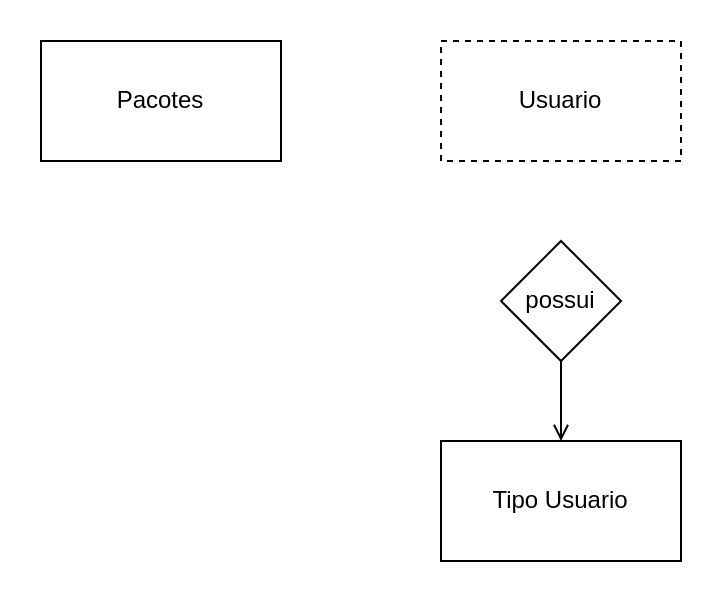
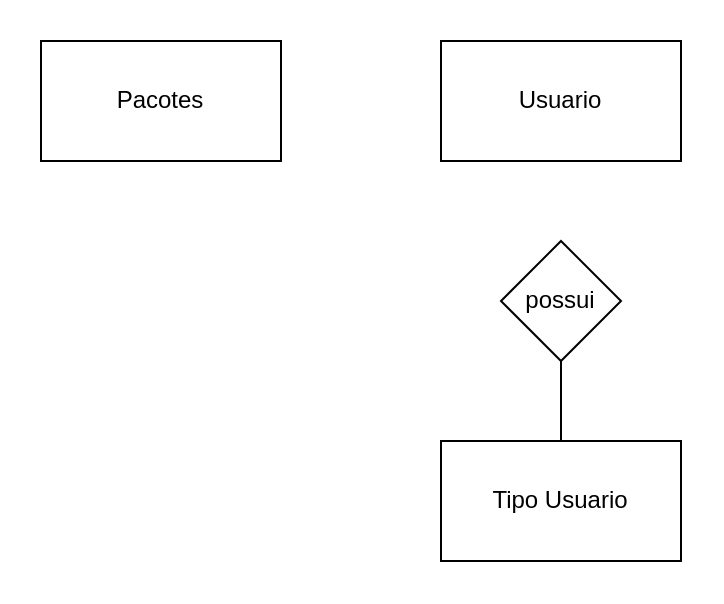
- <mxCell id="3" value="Usuario" style="rounded=0;whiteSpace=wrap;html=1;dashed=1;" vertex="1" parent="1"><mxGeometry x="220" y="20" width="120" height="60" as="geometry" /></mxCell>
+ <mxCell id="3" value="Usuario" style="rounded=0;whiteSpace=wrap;html=1;" vertex="1" parent="1"><mxGeometry x="220" y="20" width="120" height="60" as="geometry" /></mxCell>
- <mxCell id="5" style="edgeStyle=orthogonalEdgeStyle;rounded=0;orthogonalLoop=1;jettySize=auto;html=1;endArrow=open;endFill=0;" edge="1" parent="1" source="6" target="4"><mxGeometry relative="1" as="geometry" /></mxCell>
+ <mxCell id="5" style="edgeStyle=orthogonalEdgeStyle;rounded=0;orthogonalLoop=1;jettySize=auto;html=1;endArrow=none;endFill=0;" edge="1" parent="1" source="6" target="4"><mxGeometry relative="1" as="geometry" /></mxCell>
